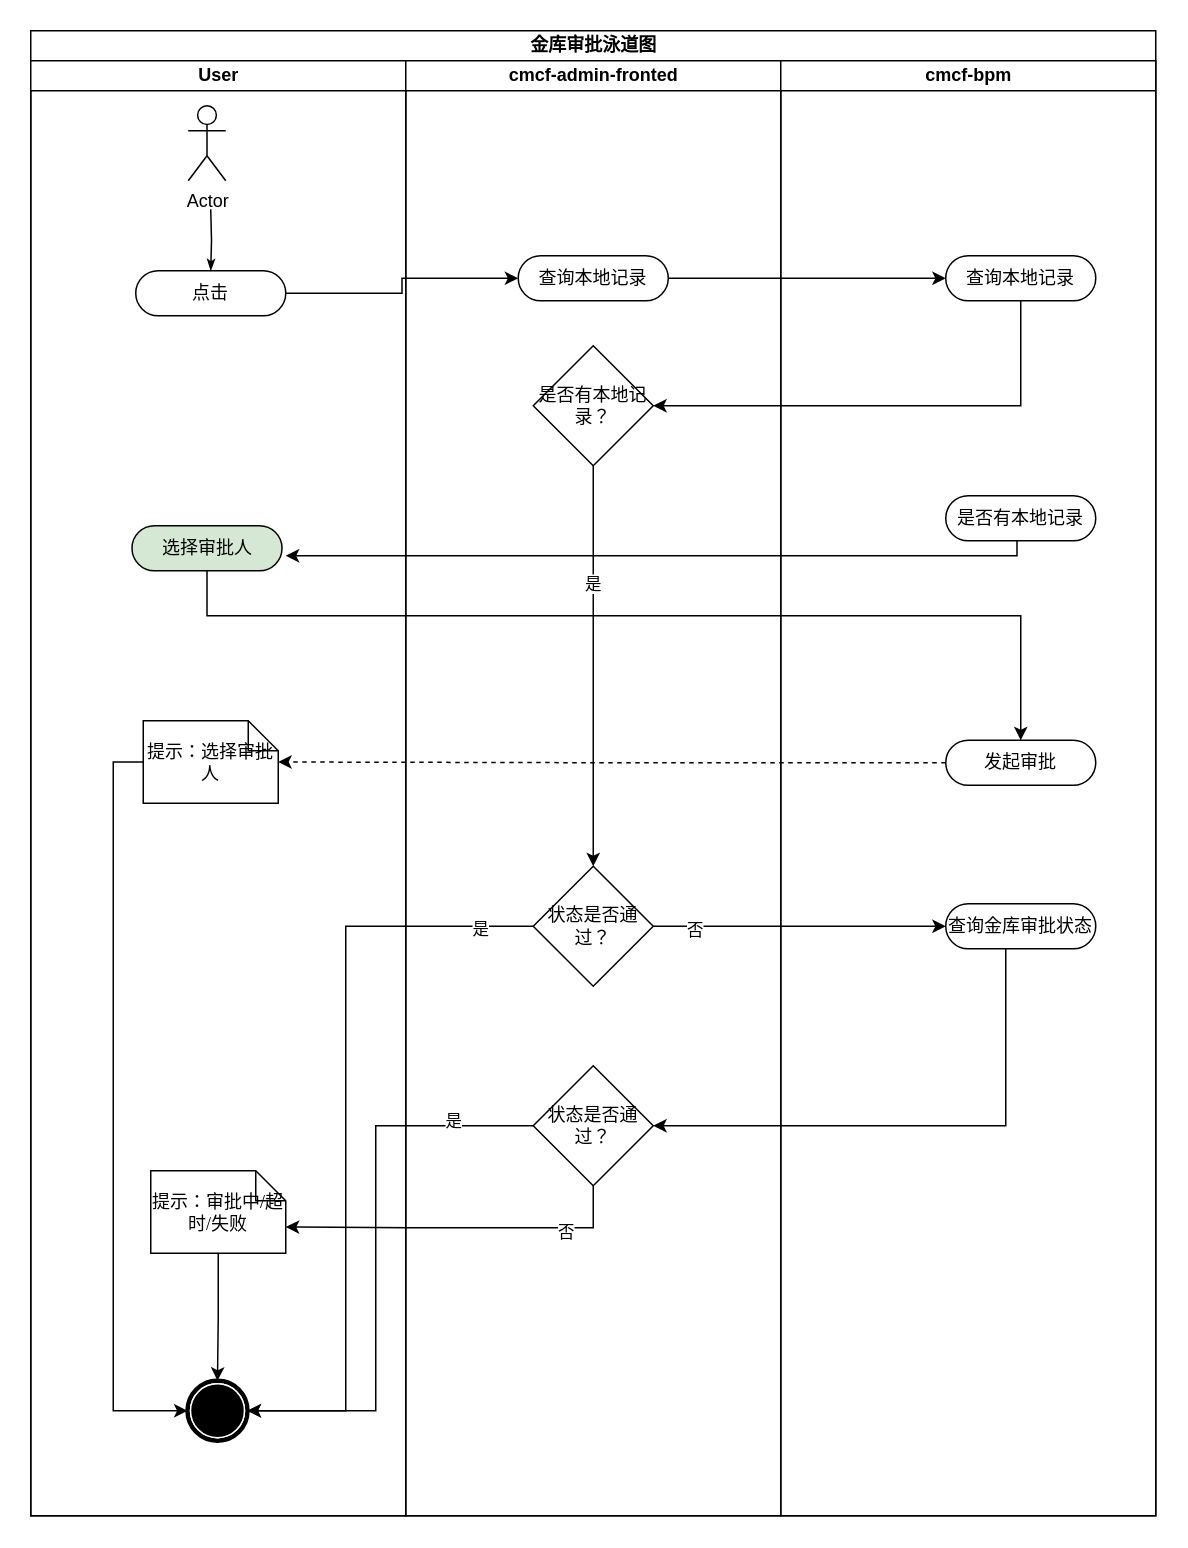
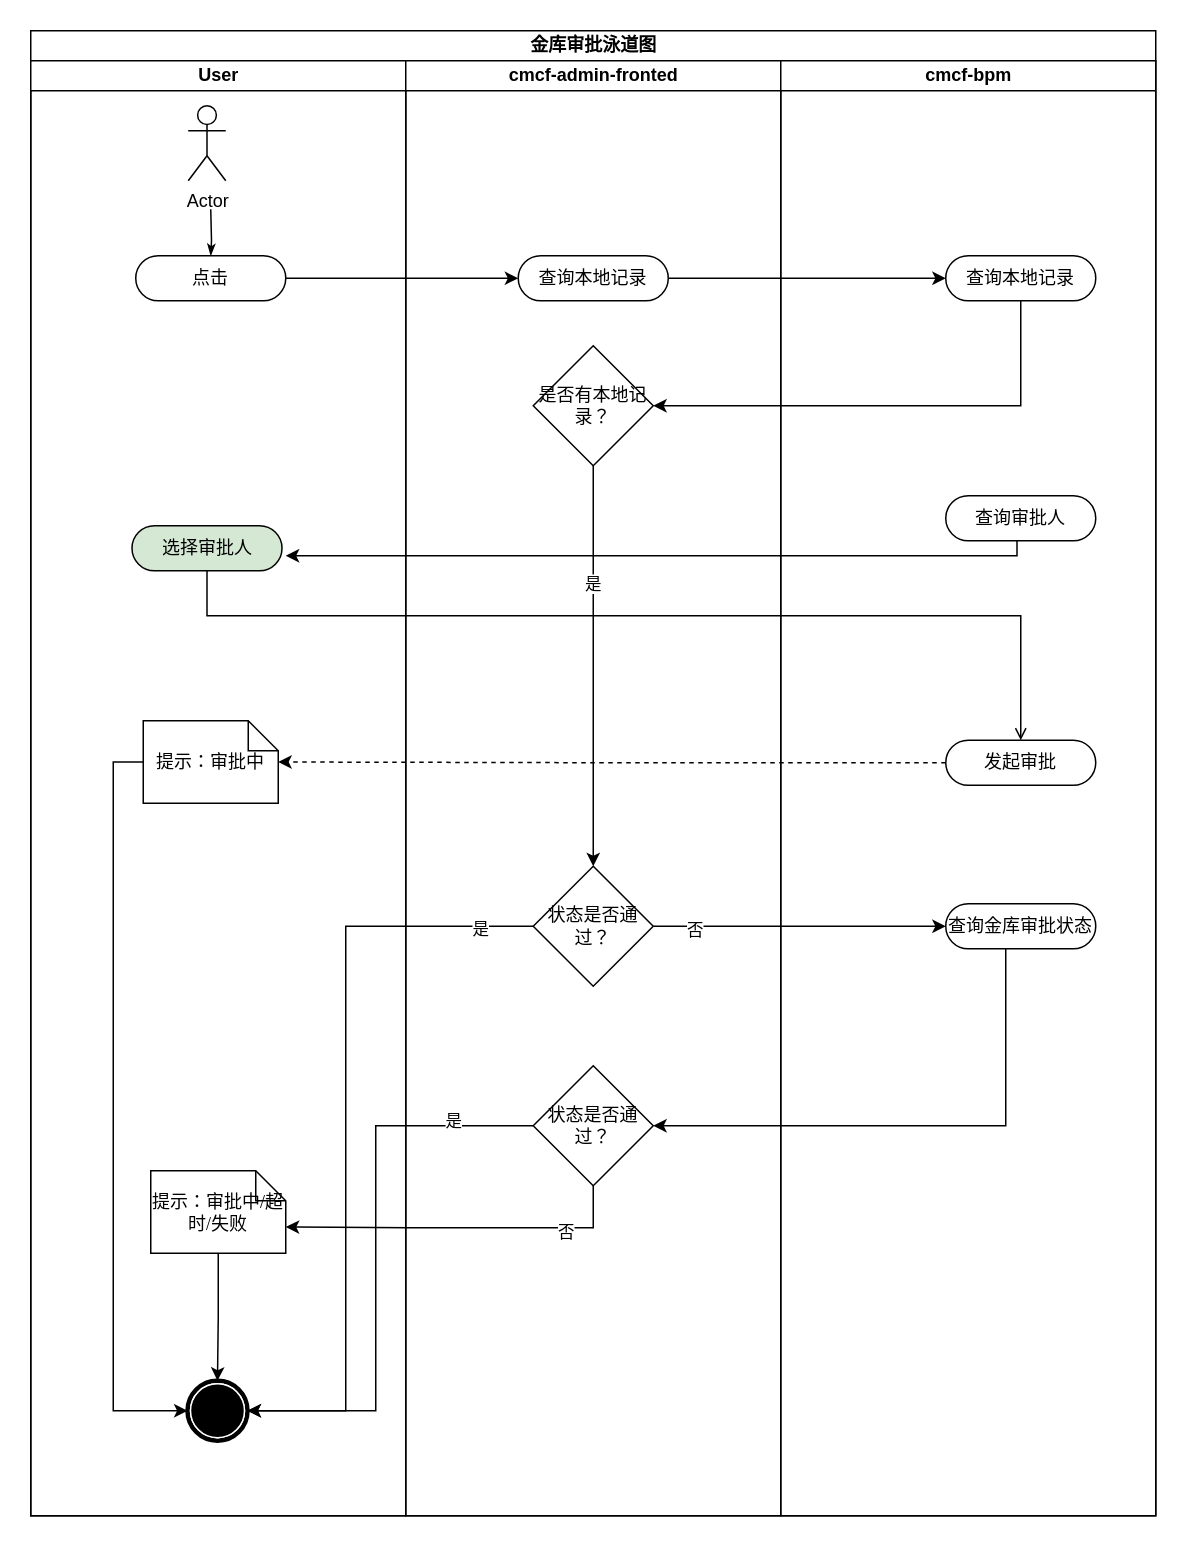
- <mxCell id="4" value="点击" style="rounded=1;whiteSpace=wrap;html=1;shadow=0;comic=0;labelBackgroundColor=none;strokeWidth=1;fontFamily=Verdana;fontSize=12;align=center;arcSize=50;" vertex="1" parent="3"><mxGeometry x="70" y="140" width="100" height="30" as="geometry" /></mxCell>
+ <mxCell id="4" value="点击" style="rounded=1;whiteSpace=wrap;html=1;shadow=0;comic=0;labelBackgroundColor=none;strokeWidth=1;fontFamily=Verdana;fontSize=12;align=center;arcSize=50;" vertex="1" parent="3"><mxGeometry x="70" y="130" width="100" height="30" as="geometry" /></mxCell>
- <mxCell id="24" value="是否有本地记录" style="rounded=1;whiteSpace=wrap;html=1;shadow=0;comic=0;labelBackgroundColor=none;strokeWidth=1;fontFamily=Verdana;fontSize=12;align=center;arcSize=50;" vertex="1" parent="22"><mxGeometry x="110" y="290" width="100" height="30" as="geometry" /></mxCell>
+ <mxCell id="24" value="查询审批人" style="rounded=1;whiteSpace=wrap;html=1;shadow=0;comic=0;labelBackgroundColor=none;strokeWidth=1;fontFamily=Verdana;fontSize=12;align=center;arcSize=50;" vertex="1" parent="22"><mxGeometry x="110" y="290" width="100" height="30" as="geometry" /></mxCell>
- <mxCell id="29" style="edgeStyle=orthogonalEdgeStyle;rounded=0;orthogonalLoop=1;jettySize=auto;html=1;entryX=0.5;entryY=0;entryDx=0;entryDy=0;" edge="1" parent="2" source="7" target="25"><mxGeometry relative="1" as="geometry"><Array as="points"><mxPoint x="118" y="390" /><mxPoint x="660" y="390" /></Array></mxGeometry></mxCell>
+ <mxCell id="29" style="edgeStyle=orthogonalEdgeStyle;rounded=0;orthogonalLoop=1;jettySize=auto;html=1;entryX=0.5;entryY=0;entryDx=0;entryDy=0;endArrow=open;" edge="1" parent="2" source="7" target="25"><mxGeometry relative="1" as="geometry"><Array as="points"><mxPoint x="118" y="390" /><mxPoint x="660" y="390" /></Array></mxGeometry></mxCell>
- <mxCell id="9" value="提示：选择审批人" style="shape=note;whiteSpace=wrap;html=1;rounded=0;shadow=0;comic=0;labelBackgroundColor=none;strokeWidth=1;fontFamily=Verdana;fontSize=12;align=center;size=20;" parent="3" vertex="1"><mxGeometry x="75" y="440" width="90" height="55" as="geometry" /></mxCell>
+ <mxCell id="9" value="提示：审批中" style="shape=note;whiteSpace=wrap;html=1;rounded=0;shadow=0;comic=0;labelBackgroundColor=none;strokeWidth=1;fontFamily=Verdana;fontSize=12;align=center;size=20;" parent="3" vertex="1"><mxGeometry x="75" y="440" width="90" height="55" as="geometry" /></mxCell>
